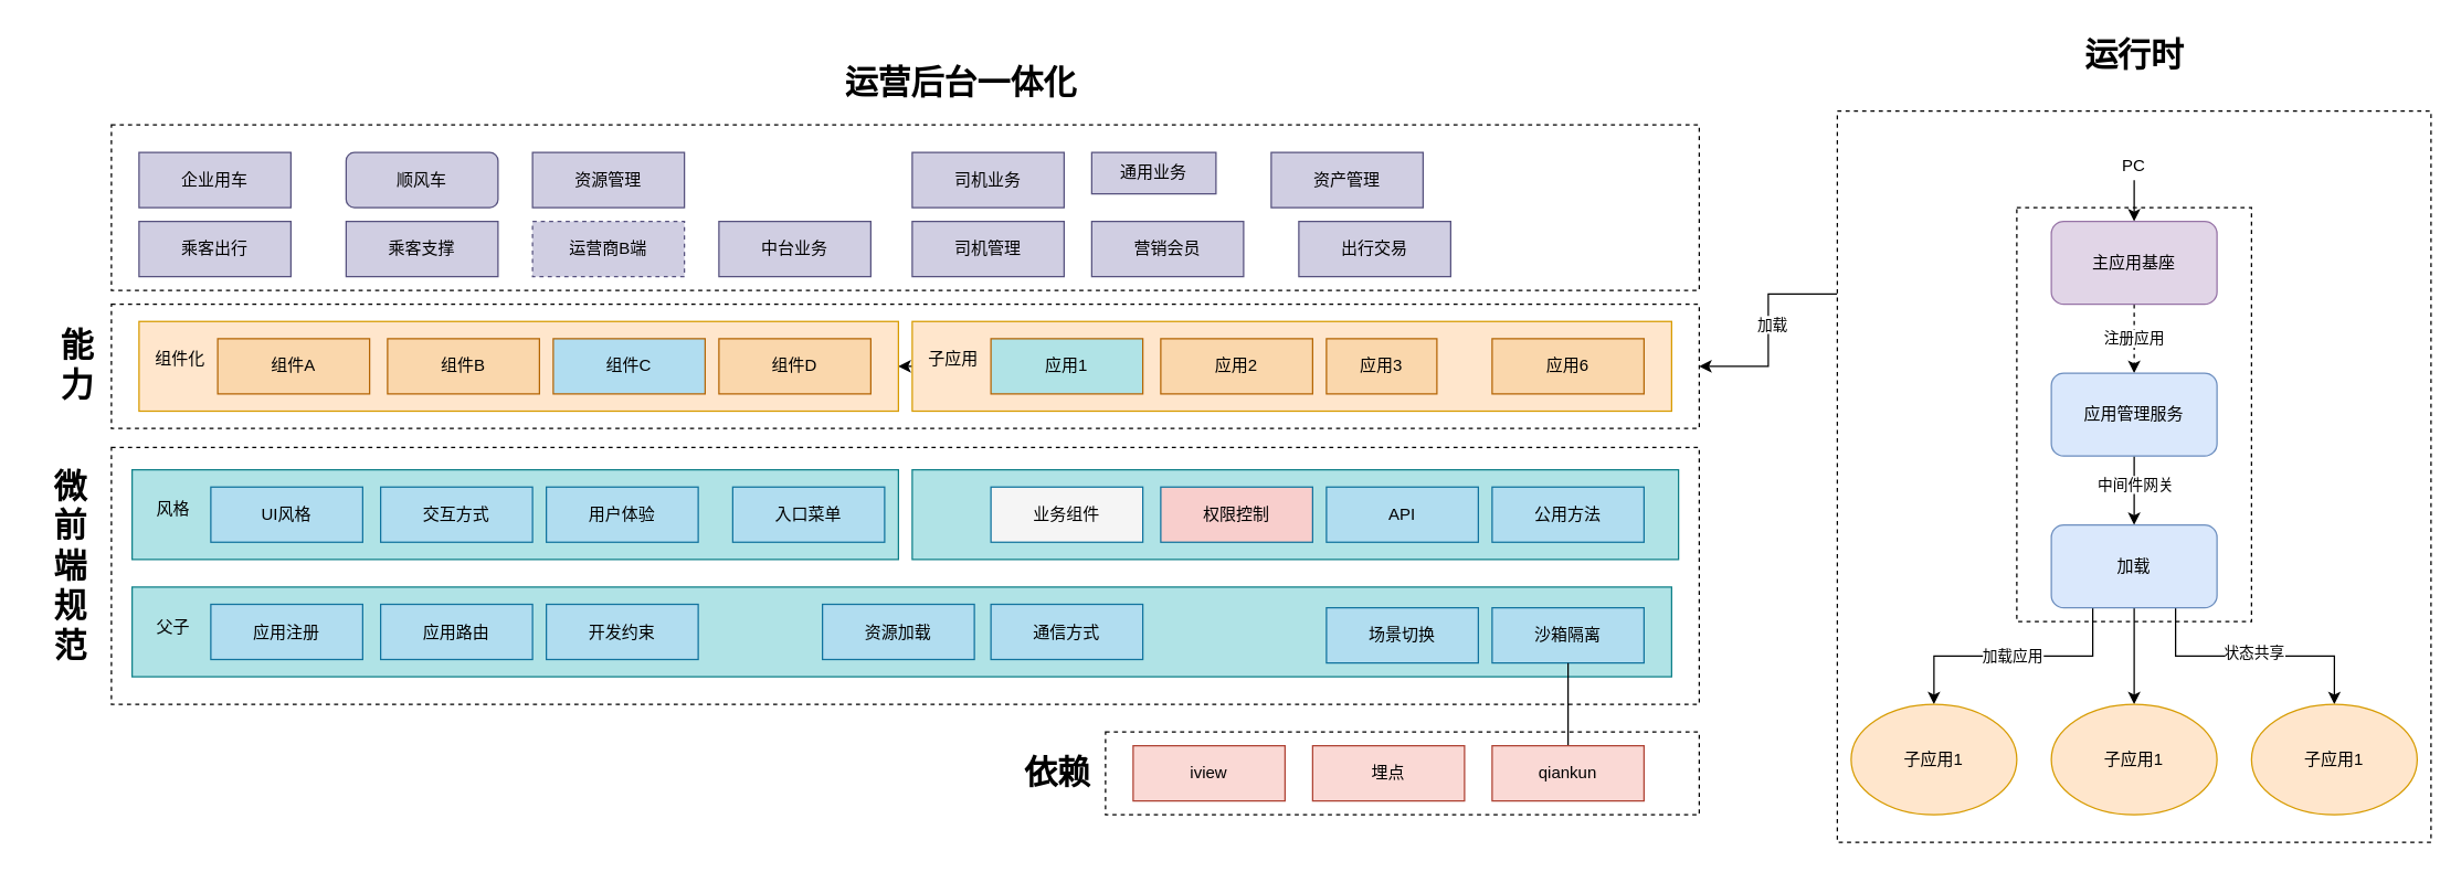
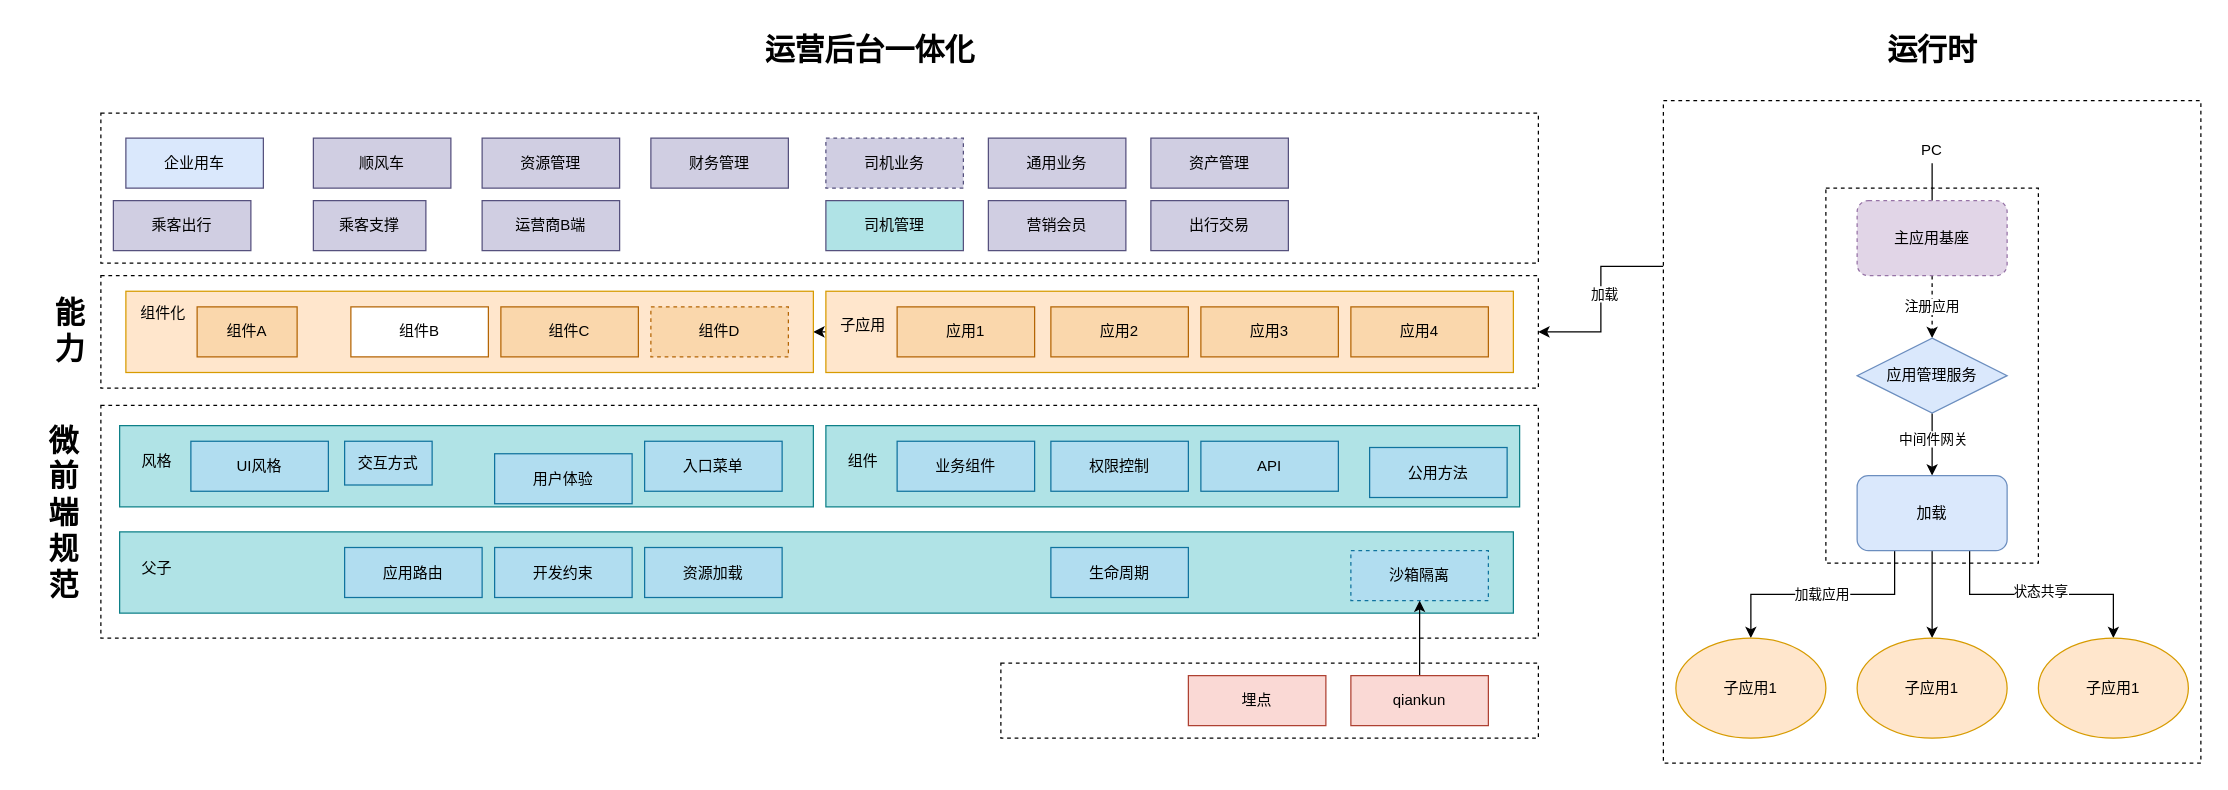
- <mxCell id="68" value="运营后台一体化" style="text;strokeColor=none;fillColor=none;html=1;fontSize=24;fontStyle=1;verticalAlign=middle;align=center;" vertex="1" parent="1"><mxGeometry x="520" y="29" width="350" height="61" as="geometry" /></mxCell>
+ <mxCell id="68" value="运营后台一体化" style="text;strokeColor=none;fillColor=none;html=1;fontSize=24;fontStyle=1;verticalAlign=middle;align=center;" vertex="1" parent="1"><mxGeometry x="520" y="9" width="350" height="61" as="geometry" /></mxCell>
- <mxCell id="81" value="通用业务" style="rounded=0;whiteSpace=wrap;html=1;fillColor=#d0cee2;strokeColor=#56517e;" vertex="1" parent="1"><mxGeometry x="790" y="110" width="90" height="30" as="geometry" /></mxCell>
+ <mxCell id="81" value="通用业务" style="rounded=0;whiteSpace=wrap;html=1;fillColor=#d0cee2;strokeColor=#56517e;" vertex="1" parent="1"><mxGeometry x="790" y="110" width="110" height="40" as="geometry" /></mxCell>
- <mxCell id="76" value="企业用车" style="rounded=0;whiteSpace=wrap;html=1;fillColor=#d0cee2;strokeColor=#56517e;" vertex="1" parent="1"><mxGeometry x="100" y="110" width="110" height="40" as="geometry" /></mxCell>
+ <mxCell id="76" value="企业用车" style="rounded=0;whiteSpace=wrap;html=1;fillColor=#dae8fc;strokeColor=#56517e;" vertex="1" parent="1"><mxGeometry x="100" y="110" width="110" height="40" as="geometry" /></mxCell>
- <mxCell id="77" value="顺风车" style="whiteSpace=wrap;html=1;fillColor=#d0cee2;strokeColor=#56517e;rounded=1;" vertex="1" parent="1"><mxGeometry x="250" y="110" width="110" height="40" as="geometry" /></mxCell>
+ <mxCell id="77" value="顺风车" style="rounded=0;whiteSpace=wrap;html=1;fillColor=#d0cee2;strokeColor=#56517e;" vertex="1" parent="1"><mxGeometry x="250" y="110" width="110" height="40" as="geometry" /></mxCell>
+ <mxCell id="79" value="财务管理" style="rounded=0;whiteSpace=wrap;html=1;fillColor=#d0cee2;strokeColor=#56517e;" vertex="1" parent="1"><mxGeometry x="520" y="110" width="110" height="40" as="geometry" /></mxCell>
- <mxCell id="73" value="司机业务" style="rounded=0;whiteSpace=wrap;html=1;fillColor=#d0cee2;strokeColor=#56517e;" vertex="1" parent="1"><mxGeometry x="660" y="110" width="110" height="40" as="geometry" /></mxCell>
+ <mxCell id="73" value="司机业务" style="rounded=0;whiteSpace=wrap;html=1;fillColor=#d0cee2;strokeColor=#56517e;dashed=1;" vertex="1" parent="1"><mxGeometry x="660" y="110" width="110" height="40" as="geometry" /></mxCell>
- <mxCell id="8" style="edgeStyle=orthogonalEdgeStyle;rounded=0;orthogonalLoop=1;jettySize=auto;html=1;entryX=0.5;entryY=0;entryDx=0;entryDy=0;" edge="1" parent="1" source="9" target="11"><mxGeometry relative="1" as="geometry" /></mxCell>
+ <mxCell id="8" style="edgeStyle=orthogonalEdgeStyle;rounded=0;orthogonalLoop=1;jettySize=auto;html=1;entryX=0.5;entryY=0;entryDx=0;entryDy=0;endArrow=none;" edge="1" parent="1" source="9" target="11"><mxGeometry relative="1" as="geometry" /></mxCell>
- <mxCell id="70" value="乘客出行" style="rounded=0;whiteSpace=wrap;html=1;fillColor=#d0cee2;strokeColor=#56517e;" vertex="1" parent="1"><mxGeometry x="100" y="160" width="110" height="40" as="geometry" /></mxCell>
+ <mxCell id="70" value="乘客出行" style="rounded=0;whiteSpace=wrap;html=1;fillColor=#d0cee2;strokeColor=#56517e;" vertex="1" parent="1"><mxGeometry x="90" y="160" width="110" height="40" as="geometry" /></mxCell>
- <mxCell id="69" value="乘客支撑" style="rounded=0;whiteSpace=wrap;html=1;fillColor=#d0cee2;strokeColor=#56517e;" vertex="1" parent="1"><mxGeometry x="250" y="160" width="110" height="40" as="geometry" /></mxCell>
+ <mxCell id="69" value="乘客支撑" style="rounded=0;whiteSpace=wrap;html=1;fillColor=#d0cee2;strokeColor=#56517e;" vertex="1" parent="1"><mxGeometry x="250" y="160" width="90" height="40" as="geometry" /></mxCell>
- <mxCell id="71" value="运营商B端" style="rounded=0;whiteSpace=wrap;html=1;fillColor=#d0cee2;strokeColor=#56517e;dashed=1;" vertex="1" parent="1"><mxGeometry x="385" y="160" width="110" height="40" as="geometry" /></mxCell>
+ <mxCell id="71" value="运营商B端" style="rounded=0;whiteSpace=wrap;html=1;fillColor=#d0cee2;strokeColor=#56517e;" vertex="1" parent="1"><mxGeometry x="385" y="160" width="110" height="40" as="geometry" /></mxCell>
- <mxCell id="80" value="中台业务" style="rounded=0;whiteSpace=wrap;html=1;fillColor=#d0cee2;strokeColor=#56517e;" vertex="1" parent="1"><mxGeometry x="520" y="160" width="110" height="40" as="geometry" /></mxCell>
- <mxCell id="72" value="司机管理" style="rounded=0;whiteSpace=wrap;html=1;fillColor=#d0cee2;strokeColor=#56517e;" vertex="1" parent="1"><mxGeometry x="660" y="160" width="110" height="40" as="geometry" /></mxCell>
+ <mxCell id="72" value="司机管理" style="rounded=0;whiteSpace=wrap;html=1;fillColor=#b0e3e6;strokeColor=#56517e;" vertex="1" parent="1"><mxGeometry x="660" y="160" width="110" height="40" as="geometry" /></mxCell>
- <mxCell id="82" value="出行交易" style="rounded=0;whiteSpace=wrap;html=1;fillColor=#d0cee2;strokeColor=#56517e;" vertex="1" parent="1"><mxGeometry x="940" y="160" width="110" height="40" as="geometry" /></mxCell>
+ <mxCell id="82" value="出行交易" style="rounded=0;whiteSpace=wrap;html=1;fillColor=#d0cee2;strokeColor=#56517e;" vertex="1" parent="1"><mxGeometry x="920" y="160" width="110" height="40" as="geometry" /></mxCell>
- <mxCell id="11" value="主应用基座" style="rounded=1;whiteSpace=wrap;html=1;fillColor=#e1d5e7;strokeColor=#9673a6;" vertex="1" parent="1"><mxGeometry x="1485" y="160" width="120" height="60" as="geometry" /></mxCell>
+ <mxCell id="11" value="主应用基座" style="rounded=1;whiteSpace=wrap;html=1;fillColor=#e1d5e7;strokeColor=#9673a6;dashed=1;" vertex="1" parent="1"><mxGeometry x="1485" y="160" width="120" height="60" as="geometry" /></mxCell>
- <mxCell id="33" value="组件化" style="text;html=1;strokeColor=none;fillColor=none;align=center;verticalAlign=middle;whiteSpace=wrap;rounded=0;" vertex="1" parent="1"><mxGeometry x="110" y="250" width="40" height="20" as="geometry" /></mxCell>
+ <mxCell id="33" value="组件化" style="text;html=1;strokeColor=none;fillColor=none;align=center;verticalAlign=middle;whiteSpace=wrap;rounded=0;" vertex="1" parent="1"><mxGeometry x="110" y="240" width="40" height="20" as="geometry" /></mxCell>
- <mxCell id="34" value="组件A" style="rounded=0;whiteSpace=wrap;html=1;fillColor=#fad7ac;strokeColor=#b46504;" vertex="1" parent="1"><mxGeometry x="157" y="245" width="110" height="40" as="geometry" /></mxCell>
+ <mxCell id="34" value="组件A" style="rounded=0;whiteSpace=wrap;html=1;fillColor=#fad7ac;strokeColor=#b46504;" vertex="1" parent="1"><mxGeometry x="157" y="245" width="80" height="40" as="geometry" /></mxCell>
- <mxCell id="36" value="组件B" style="rounded=0;whiteSpace=wrap;html=1;fillColor=#fad7ac;strokeColor=#b46504;" vertex="1" parent="1"><mxGeometry x="280" y="245" width="110" height="40" as="geometry" /></mxCell>
+ <mxCell id="36" value="组件B" style="rounded=0;whiteSpace=wrap;html=1;fillColor=#ffffff;strokeColor=#b46504;" vertex="1" parent="1"><mxGeometry x="280" y="245" width="110" height="40" as="geometry" /></mxCell>
- <mxCell id="35" value="组件C" style="rounded=0;whiteSpace=wrap;html=1;fillColor=#b1ddf0;strokeColor=#b46504;" vertex="1" parent="1"><mxGeometry x="400" y="245" width="110" height="40" as="geometry" /></mxCell>
+ <mxCell id="35" value="组件C" style="rounded=0;whiteSpace=wrap;html=1;fillColor=#fad7ac;strokeColor=#b46504;" vertex="1" parent="1"><mxGeometry x="400" y="245" width="110" height="40" as="geometry" /></mxCell>
- <mxCell id="37" value="组件D" style="rounded=0;whiteSpace=wrap;html=1;fillColor=#fad7ac;strokeColor=#b46504;" vertex="1" parent="1"><mxGeometry x="520" y="245" width="110" height="40" as="geometry" /></mxCell>
+ <mxCell id="37" value="组件D" style="rounded=0;whiteSpace=wrap;html=1;fillColor=#fad7ac;strokeColor=#b46504;dashed=1;" vertex="1" parent="1"><mxGeometry x="520" y="245" width="110" height="40" as="geometry" /></mxCell>
- <mxCell id="28" value="应用1" style="rounded=0;whiteSpace=wrap;html=1;fillColor=#b0e3e6;strokeColor=#b46504;" vertex="1" parent="1"><mxGeometry x="717" y="245" width="110" height="40" as="geometry" /></mxCell>
+ <mxCell id="28" value="应用1" style="rounded=0;whiteSpace=wrap;html=1;fillColor=#fad7ac;strokeColor=#b46504;" vertex="1" parent="1"><mxGeometry x="717" y="245" width="110" height="40" as="geometry" /></mxCell>
- <mxCell id="29" value="应用3" style="rounded=0;whiteSpace=wrap;html=1;fillColor=#fad7ac;strokeColor=#b46504;" vertex="1" parent="1"><mxGeometry x="960" y="245" width="80" height="40" as="geometry" /></mxCell>
+ <mxCell id="29" value="应用3" style="rounded=0;whiteSpace=wrap;html=1;fillColor=#fad7ac;strokeColor=#b46504;" vertex="1" parent="1"><mxGeometry x="960" y="245" width="110" height="40" as="geometry" /></mxCell>
- <mxCell id="31" value="应用6" style="rounded=0;whiteSpace=wrap;html=1;fillColor=#fad7ac;strokeColor=#b46504;" vertex="1" parent="1"><mxGeometry x="1080" y="245" width="110" height="40" as="geometry" /></mxCell>
+ <mxCell id="31" value="应用4" style="rounded=0;whiteSpace=wrap;html=1;fillColor=#fad7ac;strokeColor=#b46504;" vertex="1" parent="1"><mxGeometry x="1080" y="245" width="110" height="40" as="geometry" /></mxCell>
- <mxCell id="14" value="应用管理服务" style="rounded=1;whiteSpace=wrap;html=1;fillColor=#dae8fc;strokeColor=#6c8ebf;" vertex="1" parent="1"><mxGeometry x="1485" y="270" width="120" height="60" as="geometry" /></mxCell>
+ <mxCell id="14" value="应用管理服务" style="rhombus;whiteSpace=wrap;html=1;fillColor=#dae8fc;strokeColor=#6c8ebf;" vertex="1" parent="1"><mxGeometry x="1485" y="270" width="120" height="60" as="geometry" /></mxCell>
+ <mxCell id="55" value="组件" style="text;html=1;strokeColor=none;fillColor=none;align=center;verticalAlign=middle;whiteSpace=wrap;rounded=0;" vertex="1" parent="1"><mxGeometry x="670" y="357.5" width="40" height="22.5" as="geometry" /></mxCell>
- <mxCell id="52" value="交互方式" style="rounded=0;whiteSpace=wrap;html=1;fillColor=#b1ddf0;strokeColor=#10739e;" vertex="1" parent="1"><mxGeometry x="275" y="352.5" width="110" height="40" as="geometry" /></mxCell>
+ <mxCell id="52" value="交互方式" style="rounded=0;whiteSpace=wrap;html=1;fillColor=#b1ddf0;strokeColor=#10739e;" vertex="1" parent="1"><mxGeometry x="275" y="352.5" width="70" height="35" as="geometry" /></mxCell>
- <mxCell id="51" value="用户体验" style="rounded=0;whiteSpace=wrap;html=1;fillColor=#b1ddf0;strokeColor=#10739e;" vertex="1" parent="1"><mxGeometry x="395" y="352.5" width="110" height="40" as="geometry" /></mxCell>
+ <mxCell id="51" value="用户体验" style="rounded=0;whiteSpace=wrap;html=1;fillColor=#b1ddf0;strokeColor=#10739e;" vertex="1" parent="1"><mxGeometry x="395" y="362.5" width="110" height="40" as="geometry" /></mxCell>
- <mxCell id="53" value="入口菜单" style="rounded=0;whiteSpace=wrap;html=1;fillColor=#b1ddf0;strokeColor=#10739e;" vertex="1" parent="1"><mxGeometry x="530" y="352.5" width="110" height="40" as="geometry" /></mxCell>
+ <mxCell id="53" value="入口菜单" style="rounded=0;whiteSpace=wrap;html=1;fillColor=#b1ddf0;strokeColor=#10739e;" vertex="1" parent="1"><mxGeometry x="515" y="352.5" width="110" height="40" as="geometry" /></mxCell>
- <mxCell id="56" value="业务组件" style="rounded=0;whiteSpace=wrap;html=1;fillColor=#f5f5f5;strokeColor=#10739e;" vertex="1" parent="1"><mxGeometry x="717" y="352.5" width="110" height="40" as="geometry" /></mxCell>
+ <mxCell id="56" value="业务组件" style="rounded=0;whiteSpace=wrap;html=1;fillColor=#b1ddf0;strokeColor=#10739e;" vertex="1" parent="1"><mxGeometry x="717" y="352.5" width="110" height="40" as="geometry" /></mxCell>
- <mxCell id="58" value="权限控制" style="rounded=0;whiteSpace=wrap;html=1;fillColor=#f8cecc;strokeColor=#10739e;" vertex="1" parent="1"><mxGeometry x="840" y="352.5" width="110" height="40" as="geometry" /></mxCell>
+ <mxCell id="58" value="权限控制" style="rounded=0;whiteSpace=wrap;html=1;fillColor=#b1ddf0;strokeColor=#10739e;" vertex="1" parent="1"><mxGeometry x="840" y="352.5" width="110" height="40" as="geometry" /></mxCell>
- <mxCell id="59" value="公用方法" style="rounded=0;whiteSpace=wrap;html=1;fillColor=#b1ddf0;strokeColor=#10739e;" vertex="1" parent="1"><mxGeometry x="1080" y="352.5" width="110" height="40" as="geometry" /></mxCell>
+ <mxCell id="59" value="公用方法" style="rounded=0;whiteSpace=wrap;html=1;fillColor=#b1ddf0;strokeColor=#10739e;" vertex="1" parent="1"><mxGeometry x="1095" y="357.5" width="110" height="40" as="geometry" /></mxCell>
- <mxCell id="40" value="应用注册" style="rounded=0;whiteSpace=wrap;html=1;fillColor=#b1ddf0;strokeColor=#10739e;" vertex="1" parent="1"><mxGeometry x="152" y="437.5" width="110" height="40" as="geometry" /></mxCell>
- <mxCell id="43" value="资源加载" style="rounded=0;whiteSpace=wrap;html=1;fillColor=#b1ddf0;strokeColor=#10739e;" vertex="1" parent="1"><mxGeometry x="595" y="437.5" width="110" height="40" as="geometry" /></mxCell>
+ <mxCell id="43" value="资源加载" style="rounded=0;whiteSpace=wrap;html=1;fillColor=#b1ddf0;strokeColor=#10739e;" vertex="1" parent="1"><mxGeometry x="515" y="437.5" width="110" height="40" as="geometry" /></mxCell>
- <mxCell id="44" value="通信方式" style="rounded=0;whiteSpace=wrap;html=1;fillColor=#b1ddf0;strokeColor=#10739e;" vertex="1" parent="1"><mxGeometry x="717" y="437.5" width="110" height="40" as="geometry" /></mxCell>
+ <mxCell id="45" value="生命周期" style="rounded=0;whiteSpace=wrap;html=1;fillColor=#b1ddf0;strokeColor=#10739e;" vertex="1" parent="1"><mxGeometry x="840" y="437.5" width="110" height="40" as="geometry" /></mxCell>
- <mxCell id="47" value="场景切换" style="rounded=0;whiteSpace=wrap;html=1;fillColor=#b1ddf0;strokeColor=#10739e;" vertex="1" parent="1"><mxGeometry x="960" y="440" width="110" height="40" as="geometry" /></mxCell>
- <mxCell id="46" value="沙箱隔离" style="rounded=0;whiteSpace=wrap;html=1;fillColor=#b1ddf0;strokeColor=#10739e;" vertex="1" parent="1"><mxGeometry x="1080" y="440" width="110" height="40" as="geometry" /></mxCell>
+ <mxCell id="46" value="沙箱隔离" style="rounded=0;whiteSpace=wrap;html=1;fillColor=#b1ddf0;strokeColor=#10739e;dashed=1;" vertex="1" parent="1"><mxGeometry x="1080" y="440" width="110" height="40" as="geometry" /></mxCell>
- <mxCell id="63" style="edgeStyle=orthogonalEdgeStyle;rounded=0;orthogonalLoop=1;jettySize=auto;html=1;endArrow=none;" edge="1" parent="1" source="64" target="46"><mxGeometry relative="1" as="geometry" /></mxCell>
+ <mxCell id="63" style="edgeStyle=orthogonalEdgeStyle;rounded=0;orthogonalLoop=1;jettySize=auto;html=1;" edge="1" parent="1" source="64" target="46"><mxGeometry relative="1" as="geometry" /></mxCell>
- <mxCell id="66" value="依赖" style="text;strokeColor=none;fillColor=none;html=1;fontSize=24;fontStyle=1;verticalAlign=middle;align=center;" vertex="1" parent="1"><mxGeometry x="740" y="526.25" width="50" height="67.5" as="geometry" /></mxCell>
- <mxCell id="62" value="iview" style="rounded=0;whiteSpace=wrap;html=1;fillColor=#fad9d5;strokeColor=#ae4132;" vertex="1" parent="1"><mxGeometry x="820" y="540" width="110" height="40" as="geometry" /></mxCell>
